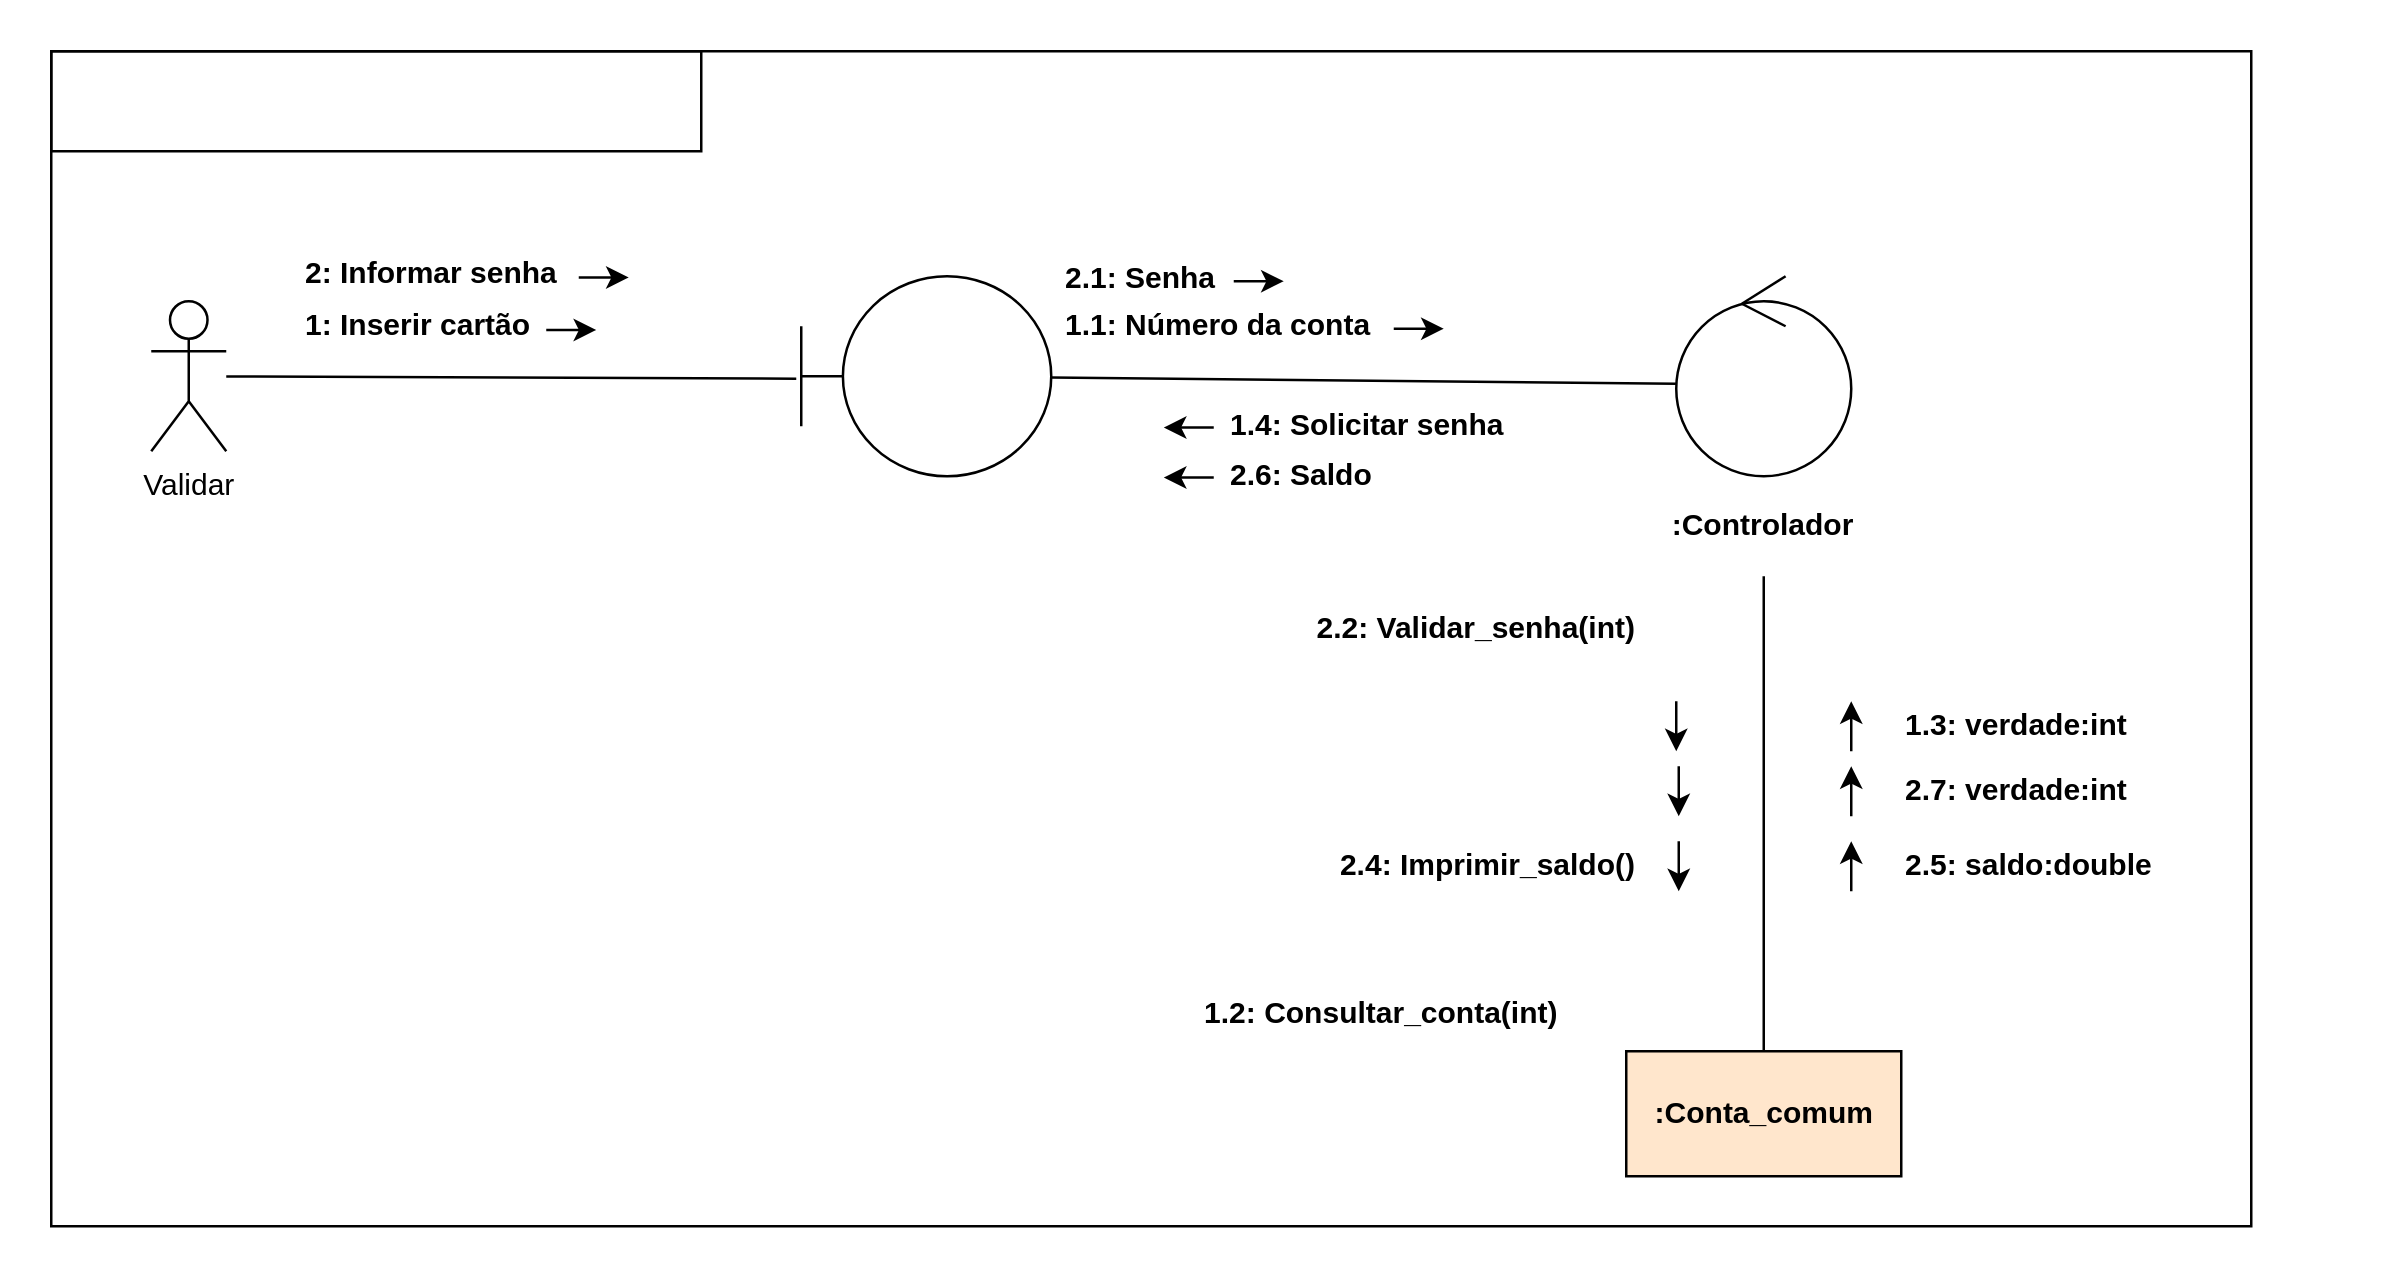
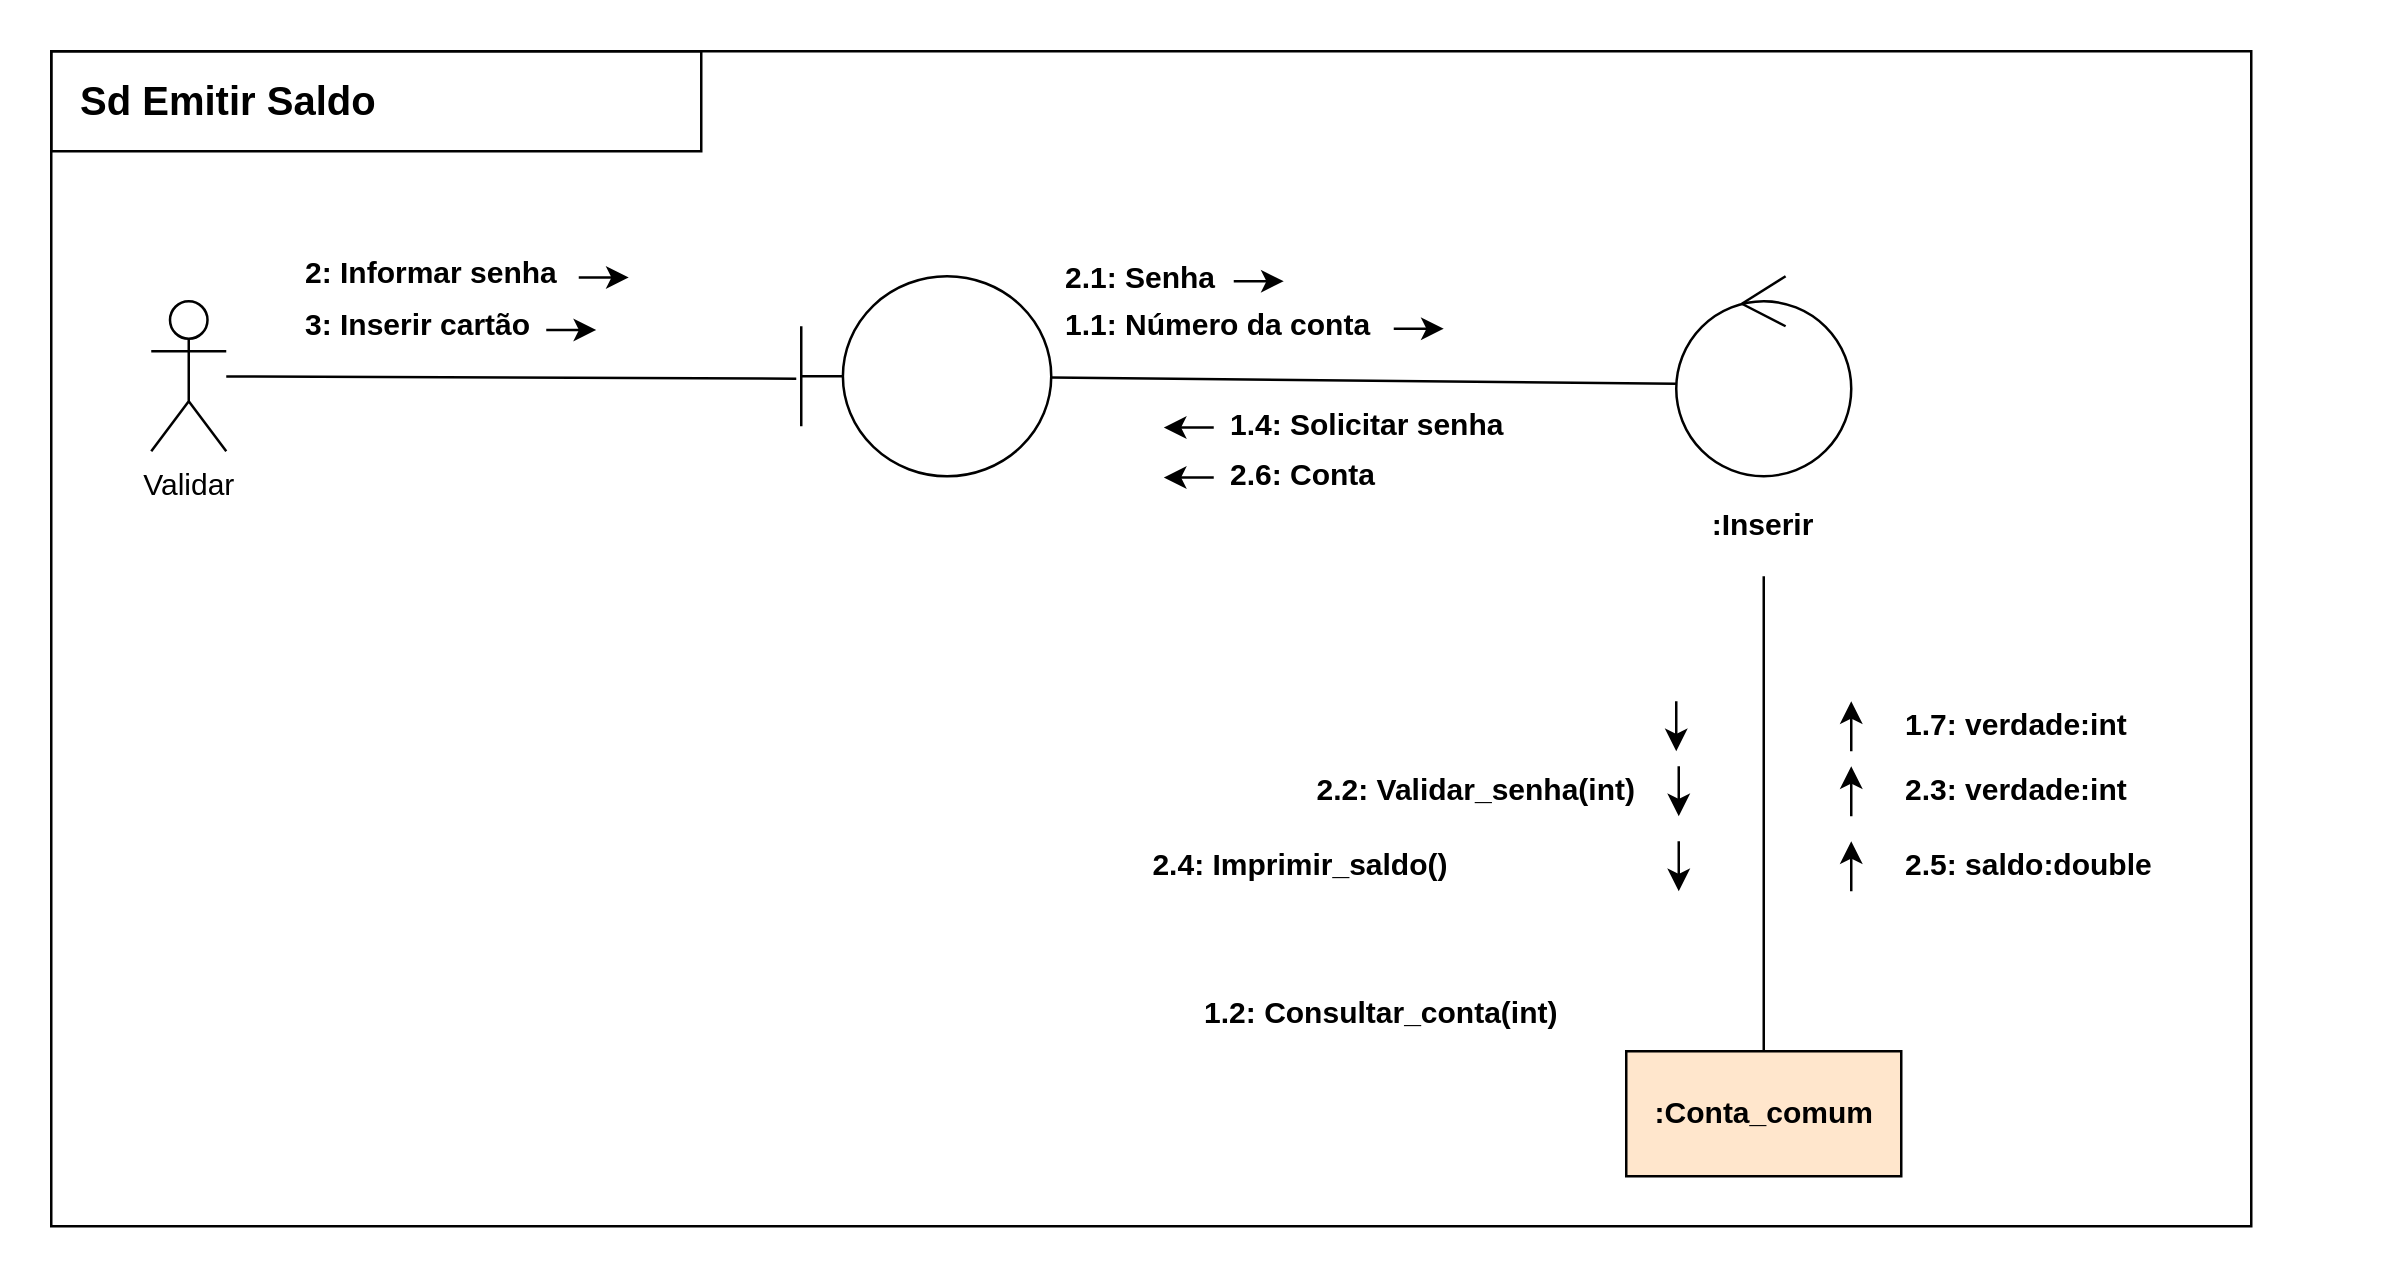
+ <mxCell id="36" value="&lt;font style=&quot;font-size: 16px&quot;&gt;&lt;b&gt;Sd Emitir Saldo&lt;/b&gt;&lt;/font&gt;" style="text;html=1;strokeColor=none;fillColor=none;align=left;verticalAlign=middle;whiteSpace=wrap;rounded=0;" vertex="1" parent="1"><mxGeometry x="30" y="30" width="220" height="20" as="geometry" /></mxCell>
- <mxCell id="10" value="&lt;b&gt;1: Inserir cartão&lt;/b&gt;" style="text;html=1;strokeColor=none;fillColor=none;align=left;verticalAlign=middle;whiteSpace=wrap;rounded=0;" vertex="1" parent="1"><mxGeometry x="120" y="120" width="180" height="20" as="geometry" /></mxCell>
+ <mxCell id="10" value="&lt;b&gt;3: Inserir cartão&lt;/b&gt;" style="text;html=1;strokeColor=none;fillColor=none;align=left;verticalAlign=middle;whiteSpace=wrap;rounded=0;" vertex="1" parent="1"><mxGeometry x="120" y="120" width="180" height="20" as="geometry" /></mxCell>
- <mxCell id="32" value="&lt;b&gt;2.6: Saldo&lt;/b&gt;" style="text;html=1;strokeColor=none;fillColor=none;align=left;verticalAlign=middle;whiteSpace=wrap;rounded=0;" vertex="1" parent="1"><mxGeometry x="490" y="180" width="180" height="20" as="geometry" /></mxCell>
+ <mxCell id="32" value="&lt;b&gt;2.6: Conta&lt;/b&gt;" style="text;html=1;strokeColor=none;fillColor=none;align=left;verticalAlign=middle;whiteSpace=wrap;rounded=0;" vertex="1" parent="1"><mxGeometry x="490" y="180" width="180" height="20" as="geometry" /></mxCell>
- <mxCell id="6" value="&lt;b&gt;:Controlador&lt;/b&gt;" style="text;html=1;strokeColor=none;fillColor=none;align=center;verticalAlign=middle;whiteSpace=wrap;rounded=0;" vertex="1" parent="1"><mxGeometry x="655" y="200" width="100" height="20" as="geometry" /></mxCell>
+ <mxCell id="6" value="&lt;b&gt;:Inserir&lt;/b&gt;" style="text;html=1;strokeColor=none;fillColor=none;align=center;verticalAlign=middle;whiteSpace=wrap;rounded=0;" vertex="1" parent="1"><mxGeometry x="655" y="200" width="100" height="20" as="geometry" /></mxCell>
- <mxCell id="24" value="&lt;div&gt;&lt;span&gt;&lt;b&gt;2.2: Validar_senha(int)&lt;/b&gt;&lt;/span&gt;&lt;/div&gt;" style="text;html=1;strokeColor=none;fillColor=none;align=right;verticalAlign=middle;whiteSpace=wrap;rounded=0;" vertex="1" parent="1"><mxGeometry x="476" y="241" width="180" height="20" as="geometry" /></mxCell>
+ <mxCell id="24" value="&lt;div&gt;&lt;span&gt;&lt;b&gt;2.2: Validar_senha(int)&lt;/b&gt;&lt;/span&gt;&lt;/div&gt;" style="text;html=1;strokeColor=none;fillColor=none;align=right;verticalAlign=middle;whiteSpace=wrap;rounded=0;" vertex="1" parent="1"><mxGeometry x="476" y="306" width="180" height="20" as="geometry" /></mxCell>
- <mxCell id="13" value="&lt;div&gt;&lt;span&gt;&lt;b&gt;1.3: verdade:int&lt;/b&gt;&lt;/span&gt;&lt;/div&gt;" style="text;html=1;strokeColor=none;fillColor=none;align=left;verticalAlign=middle;whiteSpace=wrap;rounded=0;" vertex="1" parent="1"><mxGeometry x="760" y="280" width="180" height="20" as="geometry" /></mxCell>
+ <mxCell id="13" value="&lt;div&gt;&lt;span&gt;&lt;b&gt;1.7: verdade:int&lt;/b&gt;&lt;/span&gt;&lt;/div&gt;" style="text;html=1;strokeColor=none;fillColor=none;align=left;verticalAlign=middle;whiteSpace=wrap;rounded=0;" vertex="1" parent="1"><mxGeometry x="760" y="280" width="180" height="20" as="geometry" /></mxCell>
- <mxCell id="26" value="&lt;div&gt;&lt;span&gt;&lt;b&gt;2.7: verdade:int&lt;/b&gt;&lt;/span&gt;&lt;/div&gt;" style="text;html=1;strokeColor=none;fillColor=none;align=left;verticalAlign=middle;whiteSpace=wrap;rounded=0;" vertex="1" parent="1"><mxGeometry x="760" y="306" width="180" height="20" as="geometry" /></mxCell>
+ <mxCell id="26" value="&lt;div&gt;&lt;span&gt;&lt;b&gt;2.3: verdade:int&lt;/b&gt;&lt;/span&gt;&lt;/div&gt;" style="text;html=1;strokeColor=none;fillColor=none;align=left;verticalAlign=middle;whiteSpace=wrap;rounded=0;" vertex="1" parent="1"><mxGeometry x="760" y="306" width="180" height="20" as="geometry" /></mxCell>
- <mxCell id="28" value="&lt;div&gt;&lt;span&gt;&lt;b&gt;2.4: Imprimir_saldo()&lt;/b&gt;&lt;/span&gt;&lt;/div&gt;" style="text;html=1;strokeColor=none;fillColor=none;align=right;verticalAlign=middle;whiteSpace=wrap;rounded=0;" vertex="1" parent="1"><mxGeometry x="476" y="336" width="180" height="20" as="geometry" /></mxCell>
+ <mxCell id="28" value="&lt;div&gt;&lt;span&gt;&lt;b&gt;2.4: Imprimir_saldo()&lt;/b&gt;&lt;/span&gt;&lt;/div&gt;" style="text;html=1;strokeColor=none;fillColor=none;align=right;verticalAlign=middle;whiteSpace=wrap;rounded=0;" vertex="1" parent="1"><mxGeometry x="401" y="336" width="180" height="20" as="geometry" /></mxCell>
